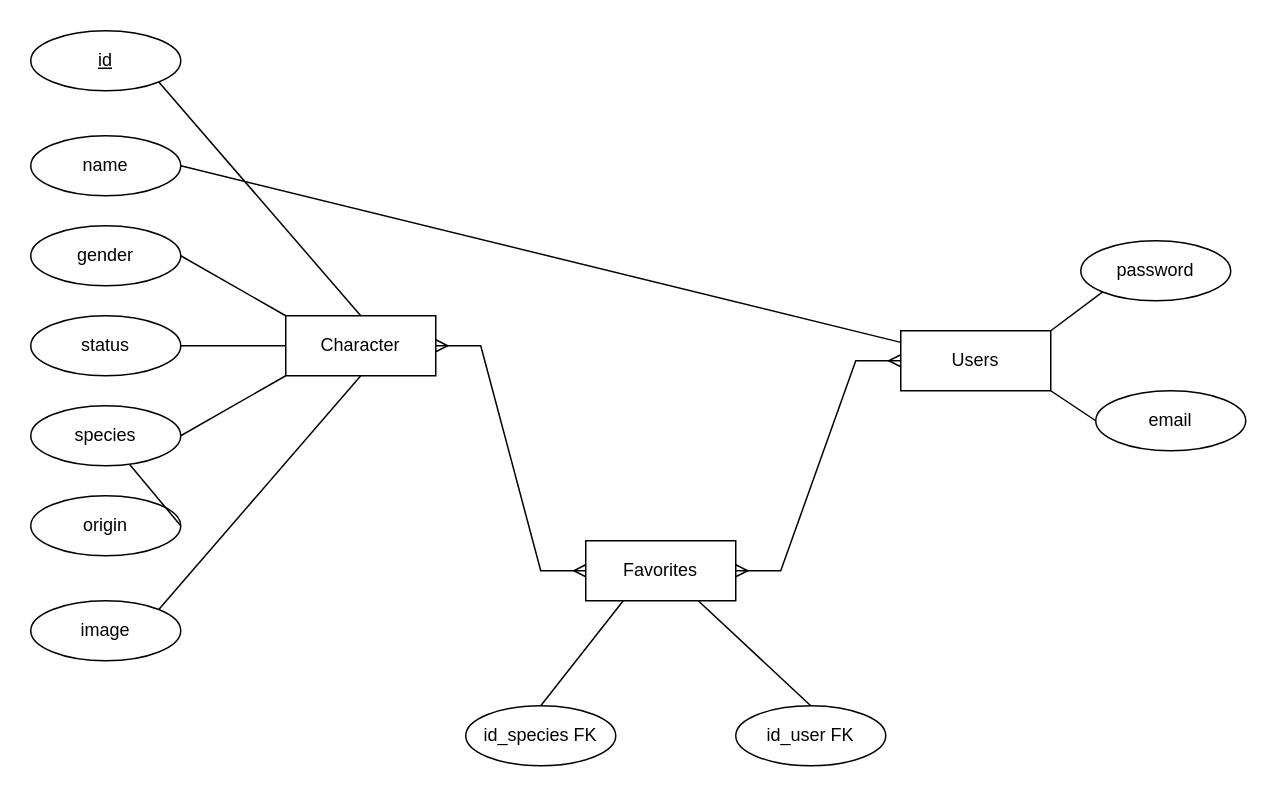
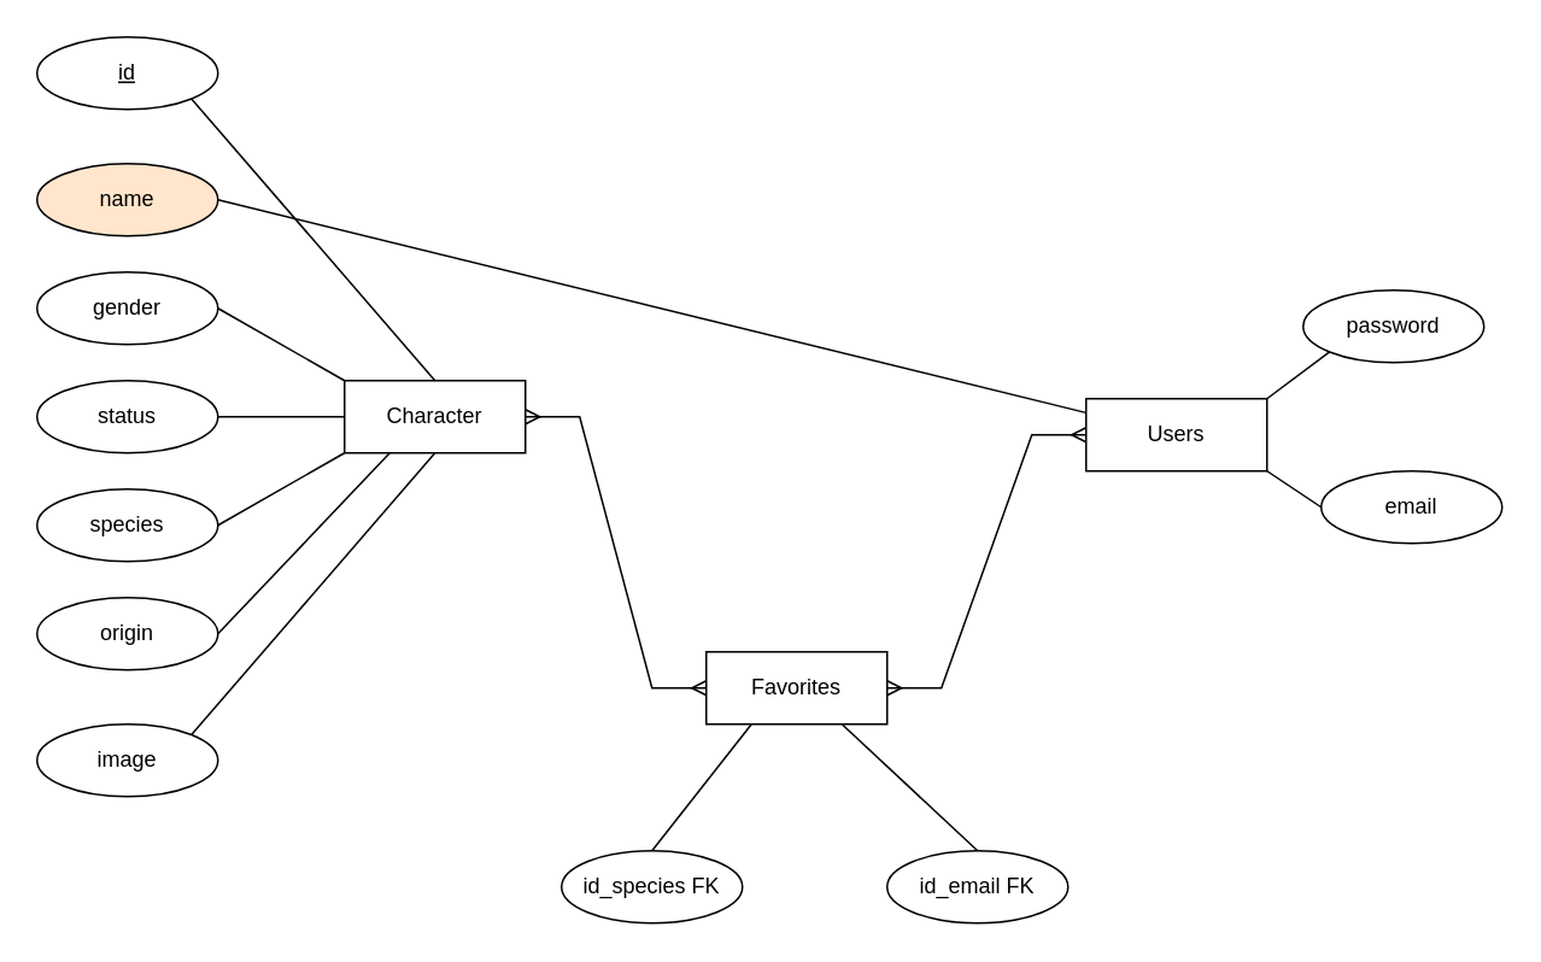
- <mxCell id="4" value="name" style="ellipse;whiteSpace=wrap;html=1;align=center;" parent="1" vertex="1"><mxGeometry x="20" y="90" width="100" height="40" as="geometry" /></mxCell>
+ <mxCell id="4" value="name" style="ellipse;whiteSpace=wrap;html=1;align=center;fillColor=#ffe6cc;" parent="1" vertex="1"><mxGeometry x="20" y="90" width="100" height="40" as="geometry" /></mxCell>
- <mxCell id="23" value="" style="endArrow=none;html=1;rounded=0;exitX=1;exitY=0.5;exitDx=0;exitDy=0;" parent="1" source="11" target="9" edge="1"><mxGeometry relative="1" as="geometry"><mxPoint x="490" y="330" as="sourcePoint" /><mxPoint x="650" y="330" as="targetPoint" /></mxGeometry></mxCell>
+ <mxCell id="23" value="" style="endArrow=none;html=1;rounded=0;exitX=1;exitY=0.5;exitDx=0;exitDy=0;entryX=0.25;entryY=1;entryDx=0;entryDy=0;" parent="1" source="11" target="2" edge="1"><mxGeometry relative="1" as="geometry"><mxPoint x="490" y="330" as="sourcePoint" /><mxPoint x="650" y="330" as="targetPoint" /></mxGeometry></mxCell>
- <mxCell id="15" value="id_user FK" style="ellipse;whiteSpace=wrap;html=1;align=center;" parent="1" vertex="1"><mxGeometry x="490" y="470" width="100" height="40" as="geometry" /></mxCell>
+ <mxCell id="15" value="id_email FK" style="ellipse;whiteSpace=wrap;html=1;align=center;" parent="1" vertex="1"><mxGeometry x="490" y="470" width="100" height="40" as="geometry" /></mxCell>
